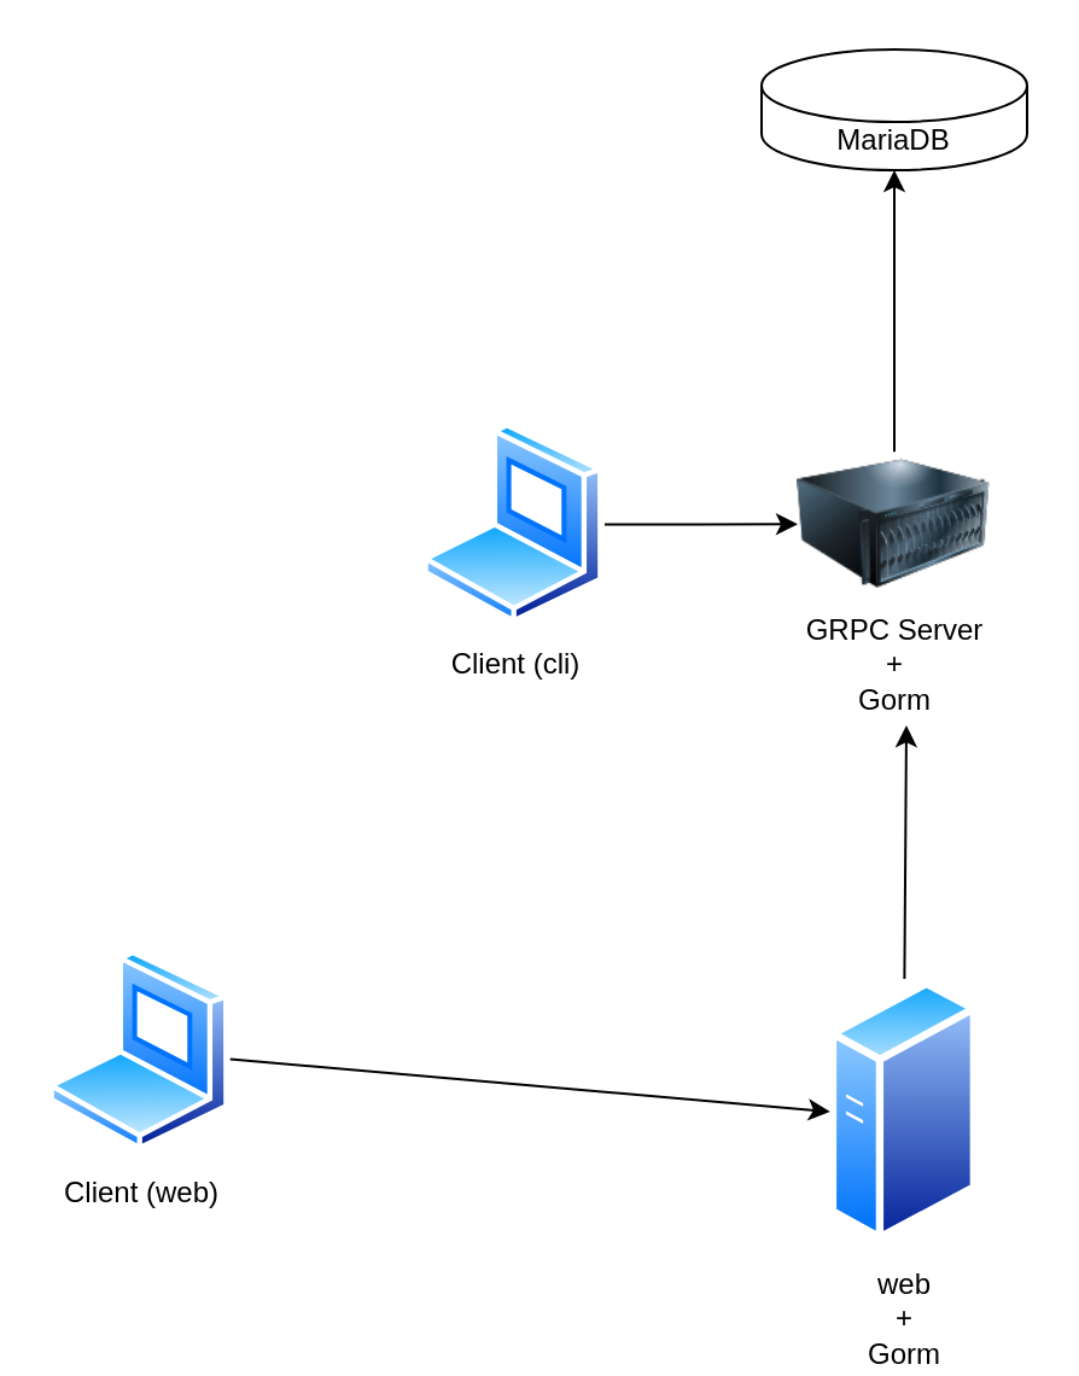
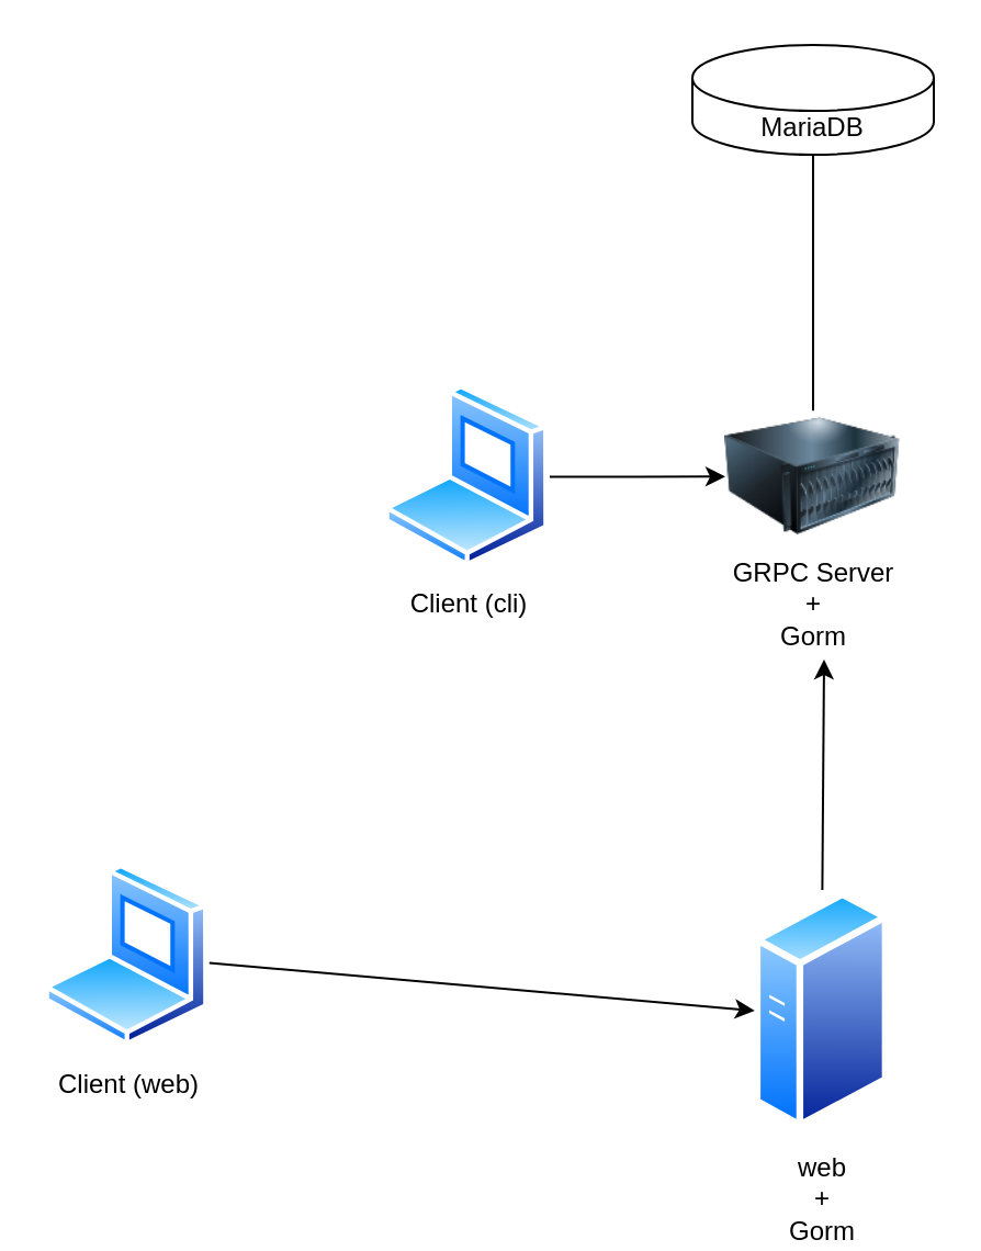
- <mxCell id="3" style="edgeStyle=orthogonalEdgeStyle;rounded=0;orthogonalLoop=1;jettySize=auto;html=1;" parent="1" source="4" target="2" edge="1"><mxGeometry relative="1" as="geometry" /></mxCell>
+ <mxCell id="3" style="edgeStyle=orthogonalEdgeStyle;rounded=0;orthogonalLoop=1;jettySize=auto;html=1;endArrow=none;" parent="1" source="4" target="2" edge="1"><mxGeometry relative="1" as="geometry" /></mxCell>
